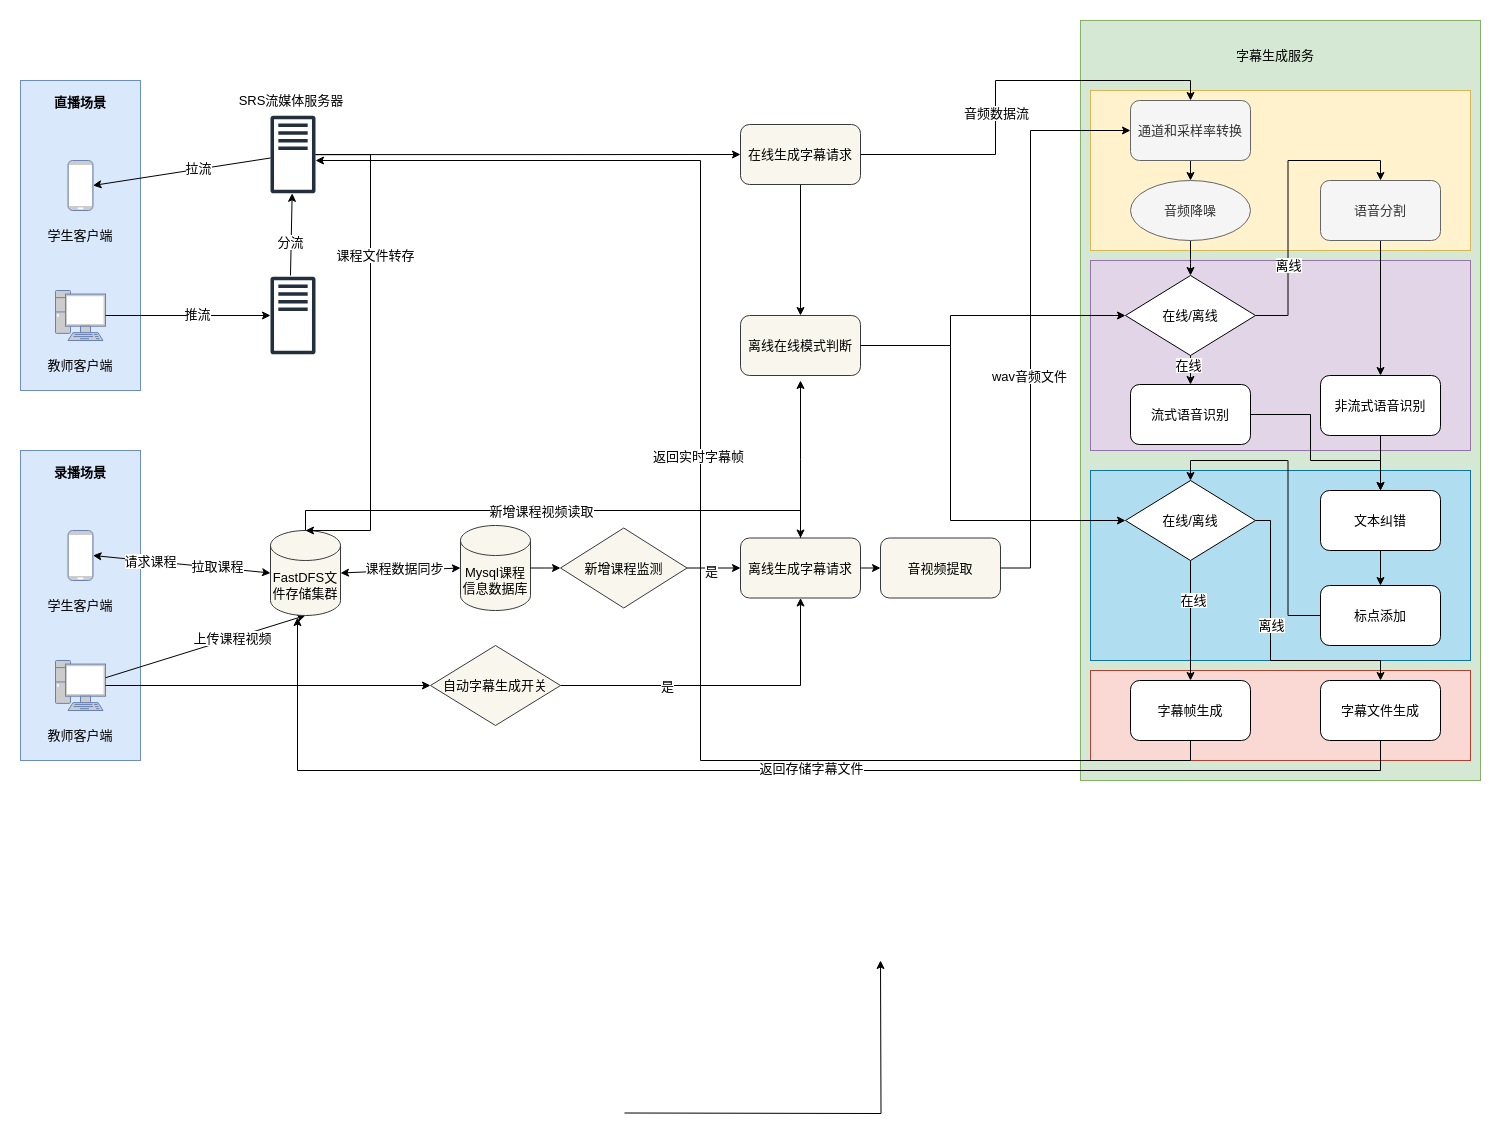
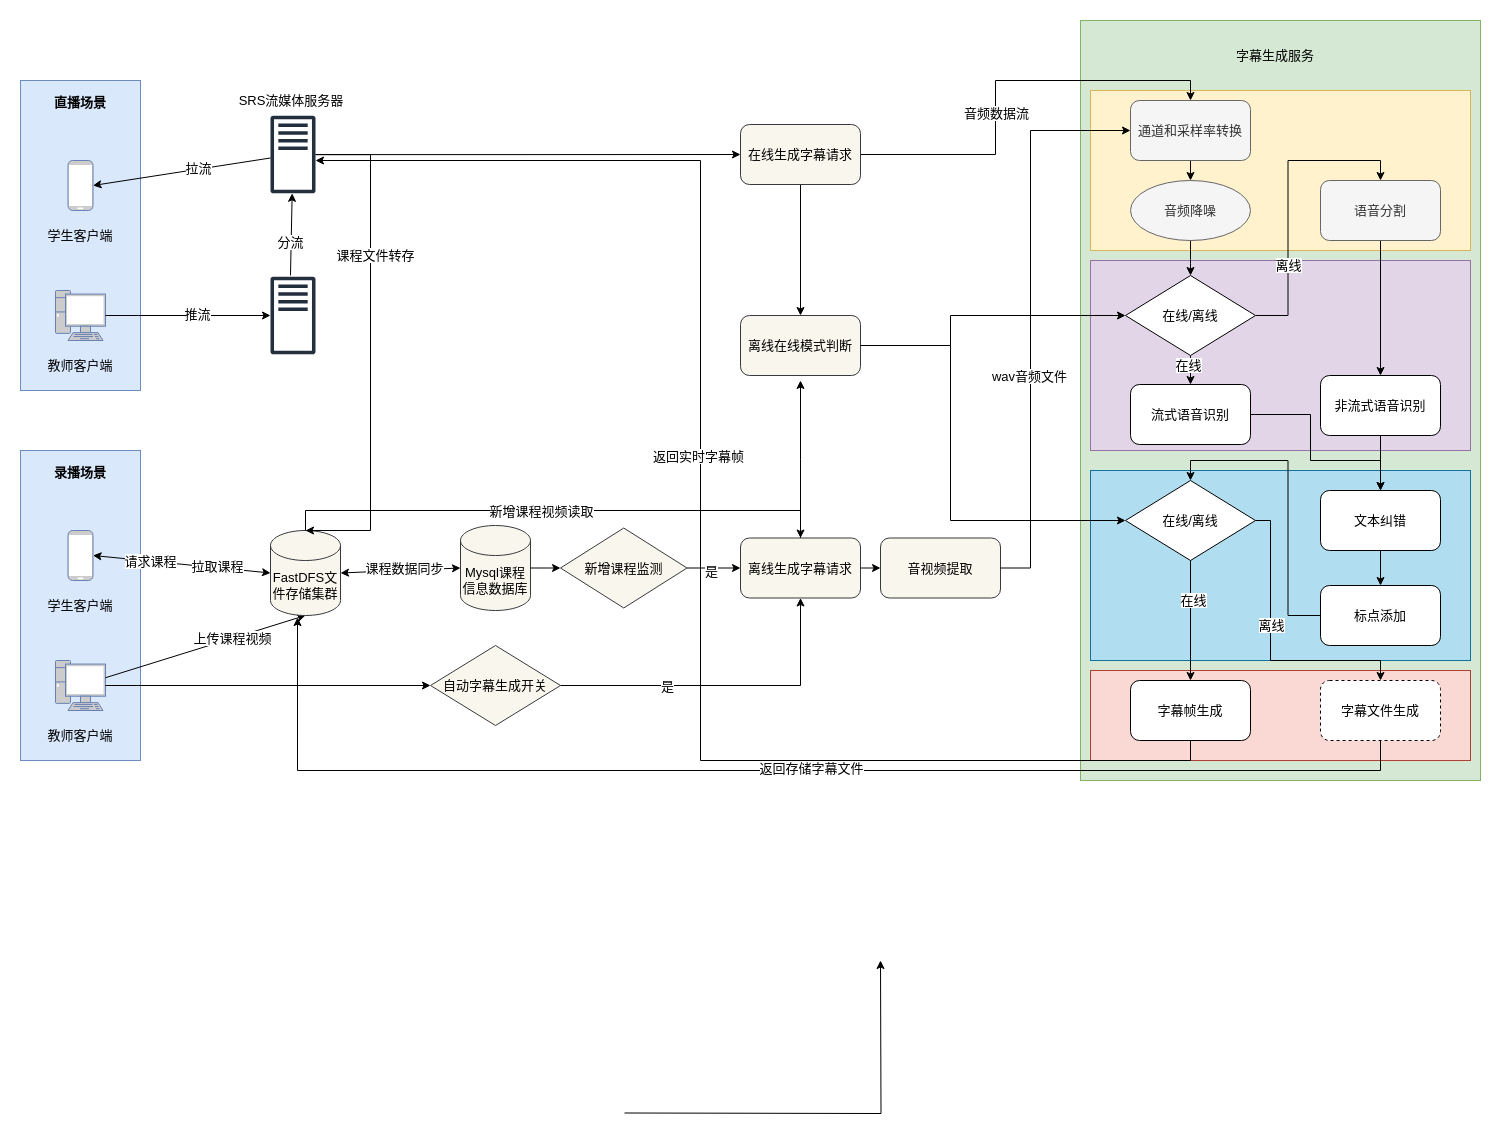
- <mxCell id="43" value="字幕文件生成" style="rounded=1;whiteSpace=wrap;html=1;fontSize=13;" vertex="1" parent="1"><mxGeometry x="1320" y="680" width="120" height="60" as="geometry" /></mxCell>
+ <mxCell id="43" value="字幕文件生成" style="rounded=1;whiteSpace=wrap;html=1;fontSize=13;dashed=1;" vertex="1" parent="1"><mxGeometry x="1320" y="680" width="120" height="60" as="geometry" /></mxCell>
